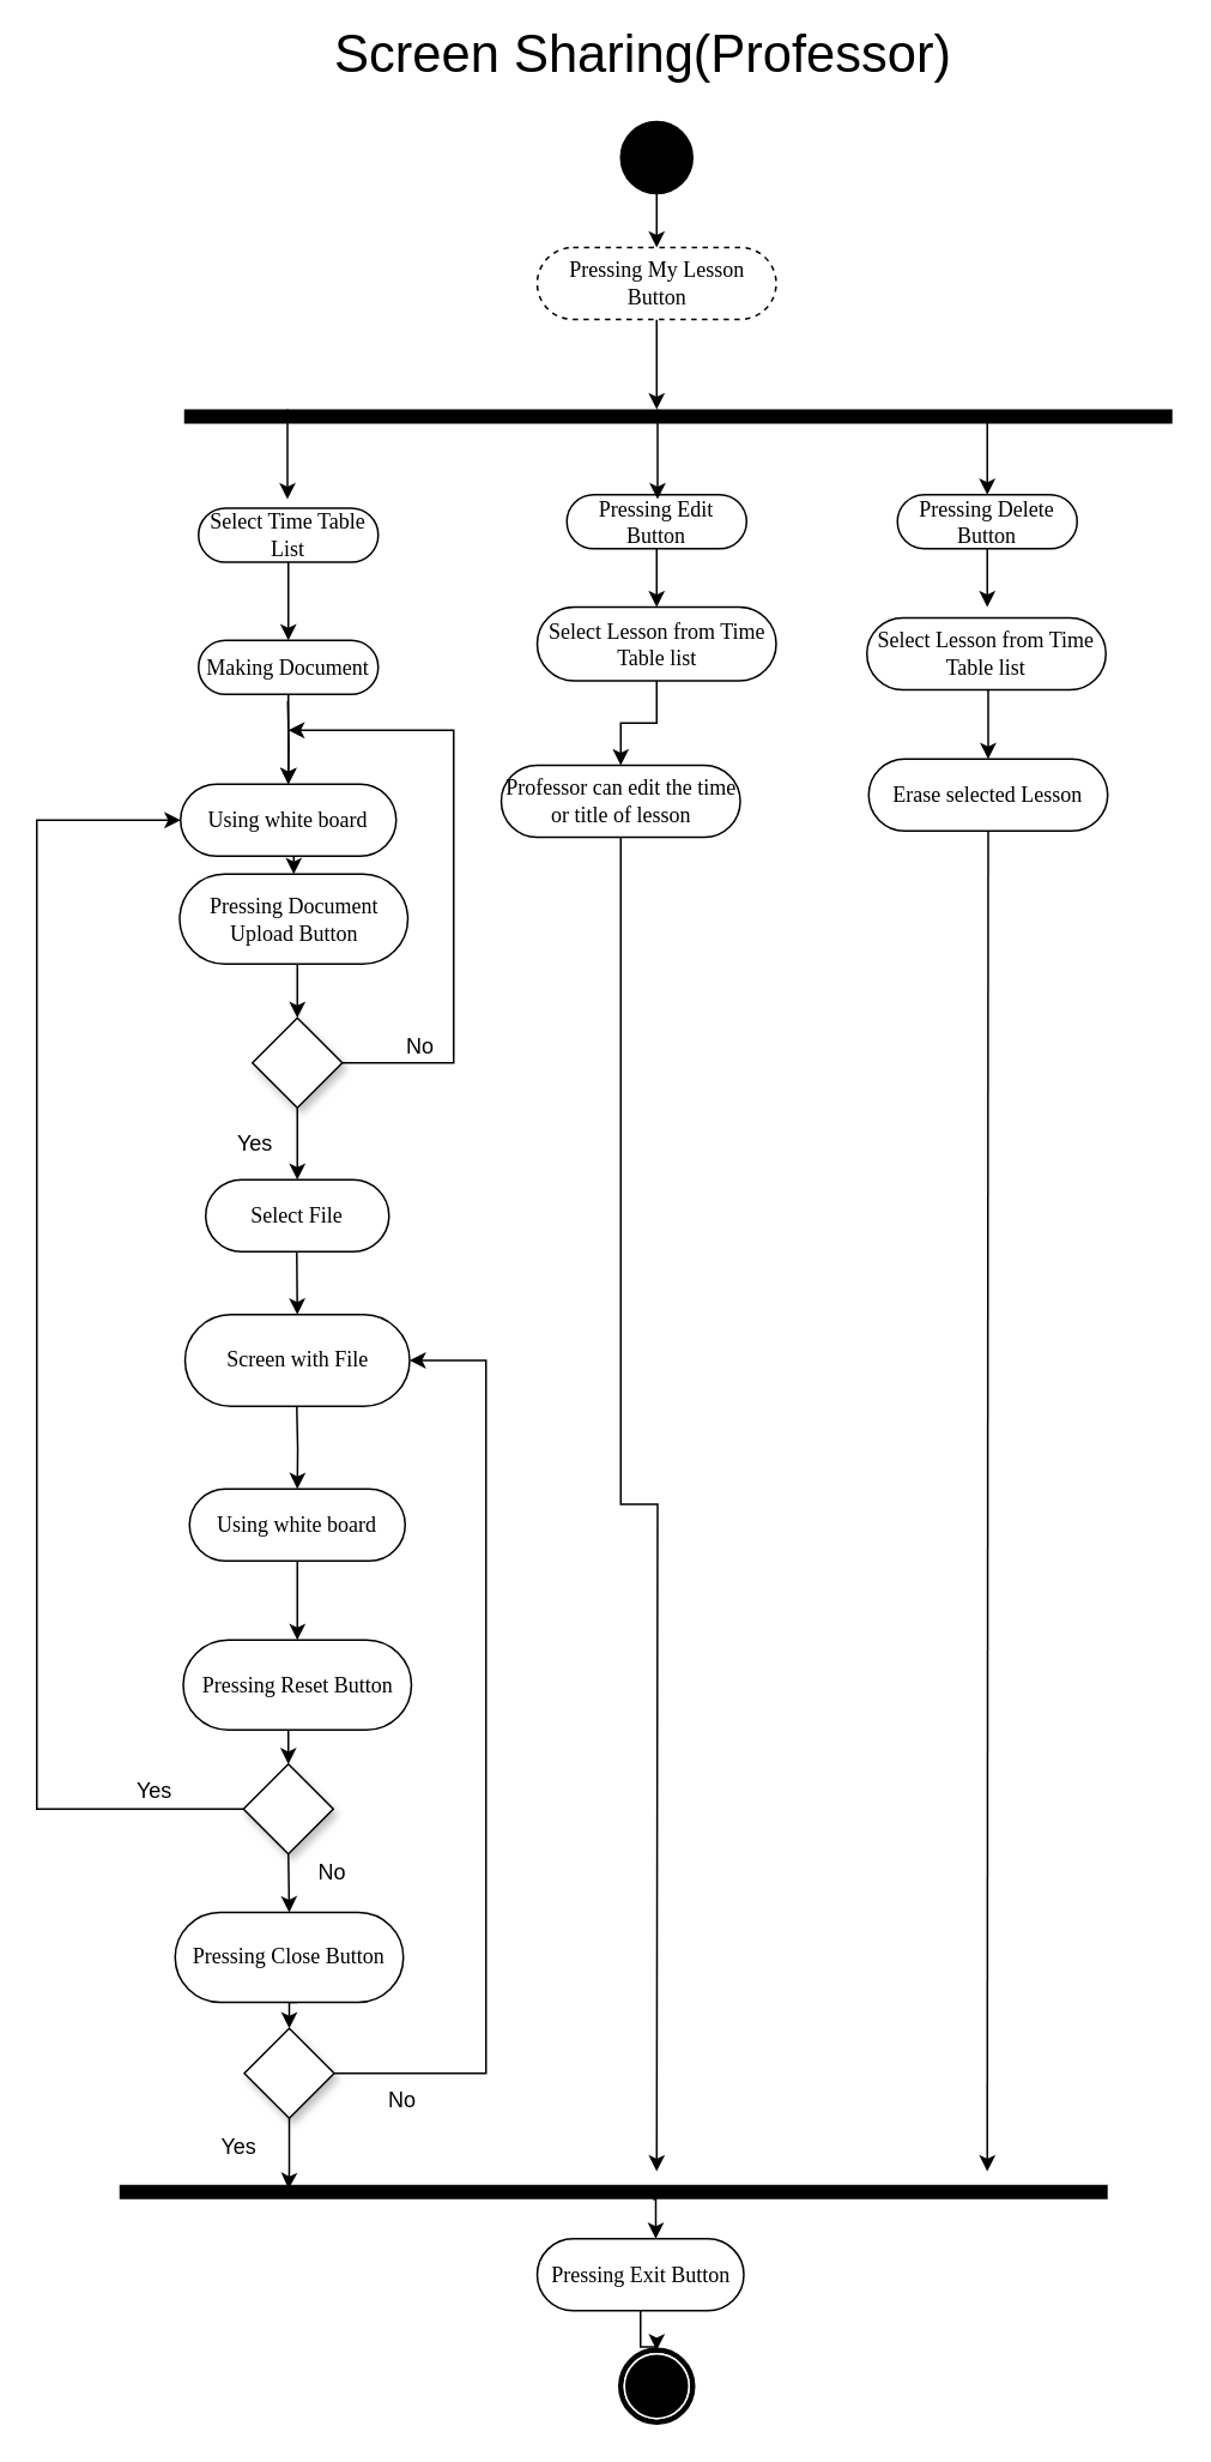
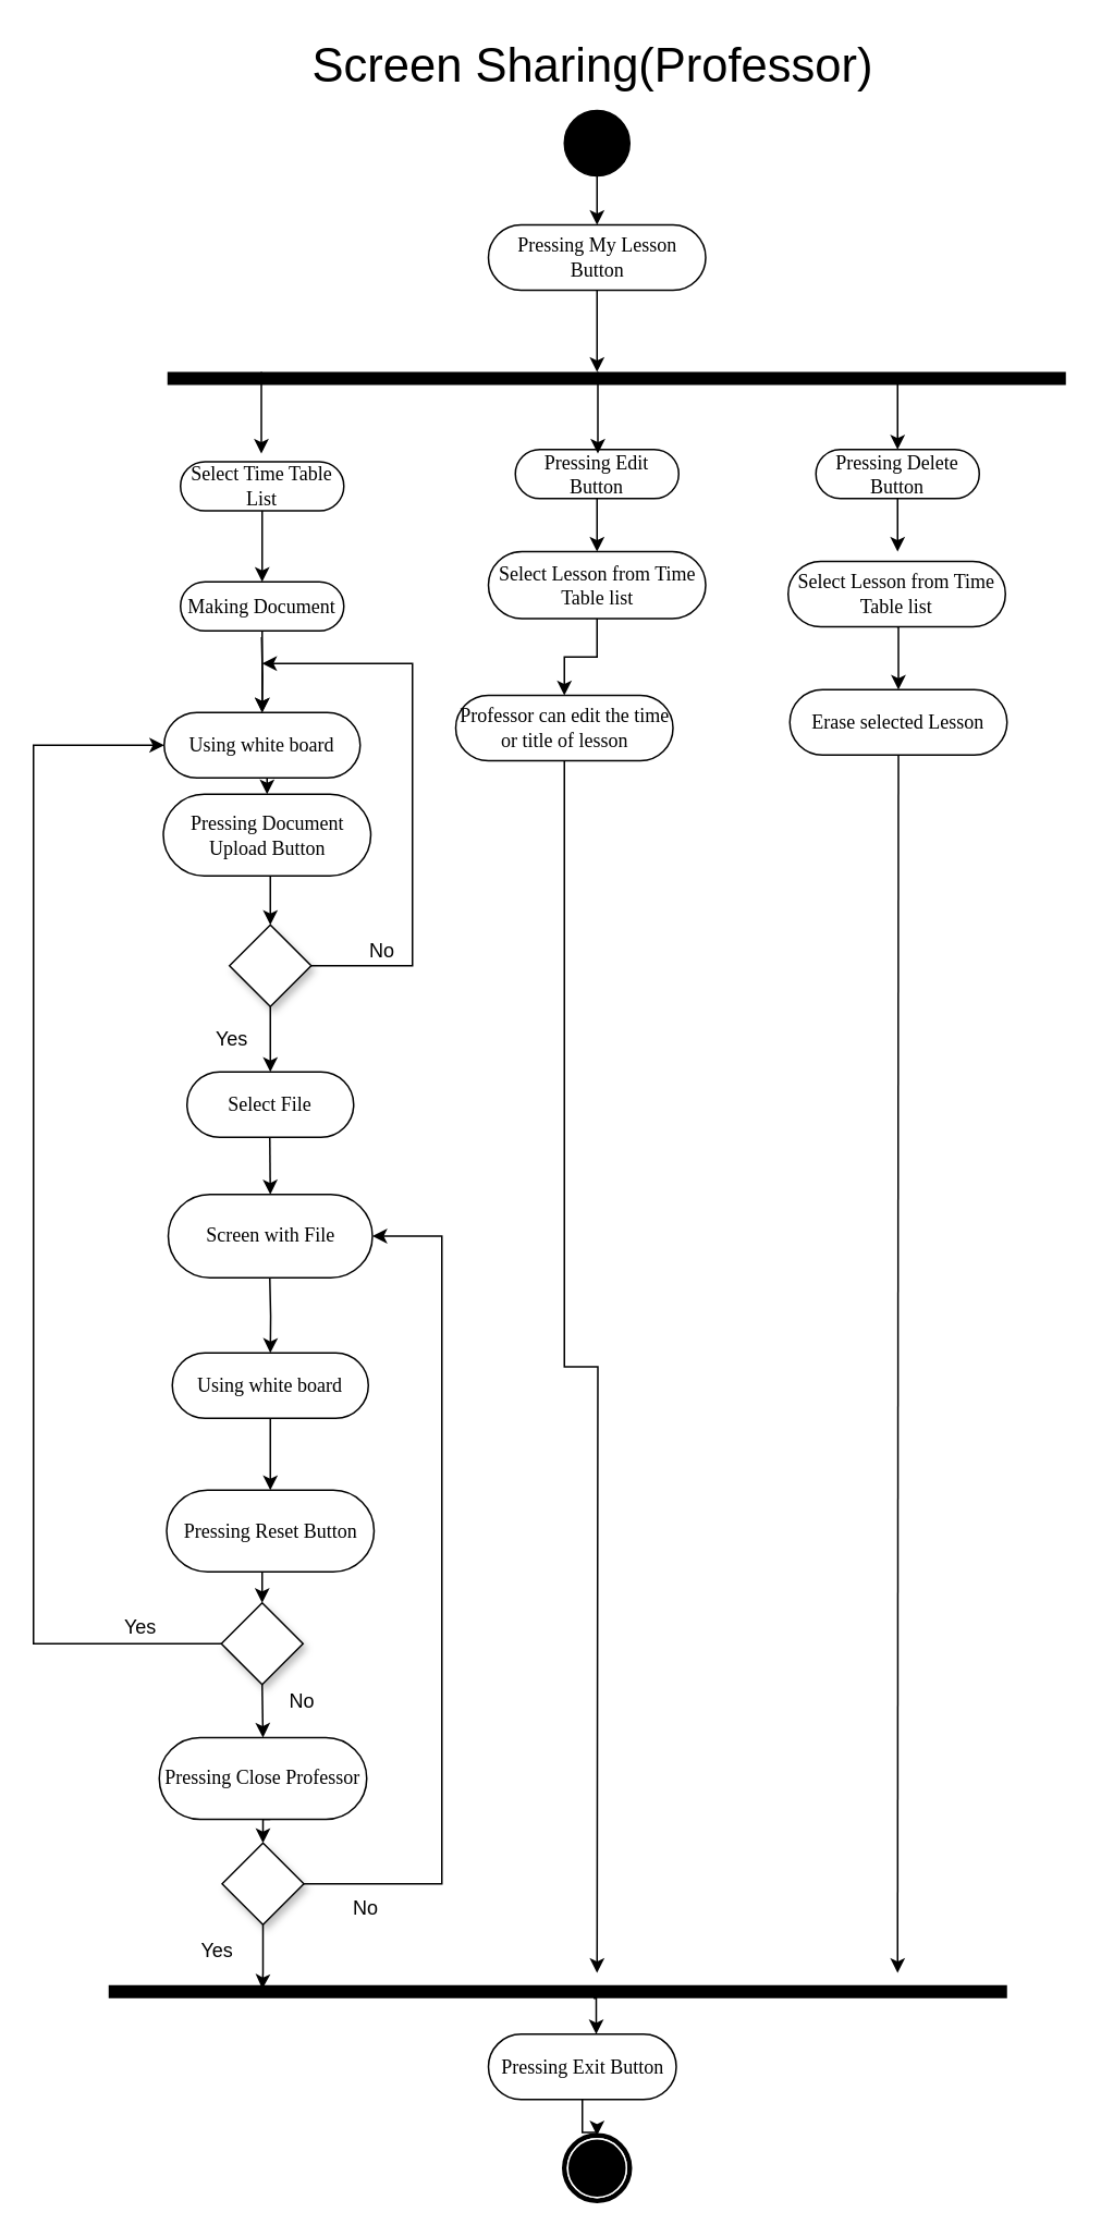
- <mxCell id="5" value="Screen Sharing(Professor)" style="text;html=1;resizable=0;points=[];autosize=1;align=left;verticalAlign=top;spacingTop=-4;fontSize=29;" parent="1" vertex="1"><mxGeometry x="184" y="10" width="360" height="40" as="geometry" /></mxCell>
+ <mxCell id="5" value="Screen Sharing(Professor)" style="text;html=1;resizable=0;points=[];autosize=1;align=left;verticalAlign=top;spacingTop=-4;fontSize=29;" parent="1" vertex="1"><mxGeometry x="189" y="20" width="360" height="40" as="geometry" /></mxCell>
- <mxCell id="38" value="Pressing My Lesson Button" style="rounded=1;whiteSpace=wrap;html=1;shadow=0;comic=0;labelBackgroundColor=none;strokeColor=#000000;strokeWidth=1;fillColor=#ffffff;fontFamily=Verdana;fontSize=12;fontColor=#000000;align=center;arcSize=50;dashed=1;" vertex="1" parent="1"><mxGeometry x="298.5" y="137" width="133" height="40" as="geometry" /></mxCell>
+ <mxCell id="38" value="Pressing My Lesson Button" style="rounded=1;whiteSpace=wrap;html=1;shadow=0;comic=0;labelBackgroundColor=none;strokeColor=#000000;strokeWidth=1;fillColor=#ffffff;fontFamily=Verdana;fontSize=12;fontColor=#000000;align=center;arcSize=50;" vertex="1" parent="1"><mxGeometry x="298.5" y="137" width="133" height="40" as="geometry" /></mxCell>
- <mxCell id="24" value="&lt;span style=&quot;white-space: normal&quot;&gt;Pressing Close Button&lt;/span&gt;" style="rounded=1;whiteSpace=wrap;html=1;shadow=0;comic=0;labelBackgroundColor=none;strokeColor=#000000;strokeWidth=1;fillColor=#ffffff;fontFamily=Verdana;fontSize=12;fontColor=#000000;align=center;arcSize=50;" parent="1" vertex="1"><mxGeometry x="97" y="1063" width="127" height="50" as="geometry" /></mxCell>
+ <mxCell id="24" value="&lt;span style=&quot;white-space: normal&quot;&gt;Pressing Close Professor&lt;/span&gt;" style="rounded=1;whiteSpace=wrap;html=1;shadow=0;comic=0;labelBackgroundColor=none;strokeColor=#000000;strokeWidth=1;fillColor=#ffffff;fontFamily=Verdana;fontSize=12;fontColor=#000000;align=center;arcSize=50;" parent="1" vertex="1"><mxGeometry x="97" y="1063" width="127" height="50" as="geometry" /></mxCell>
